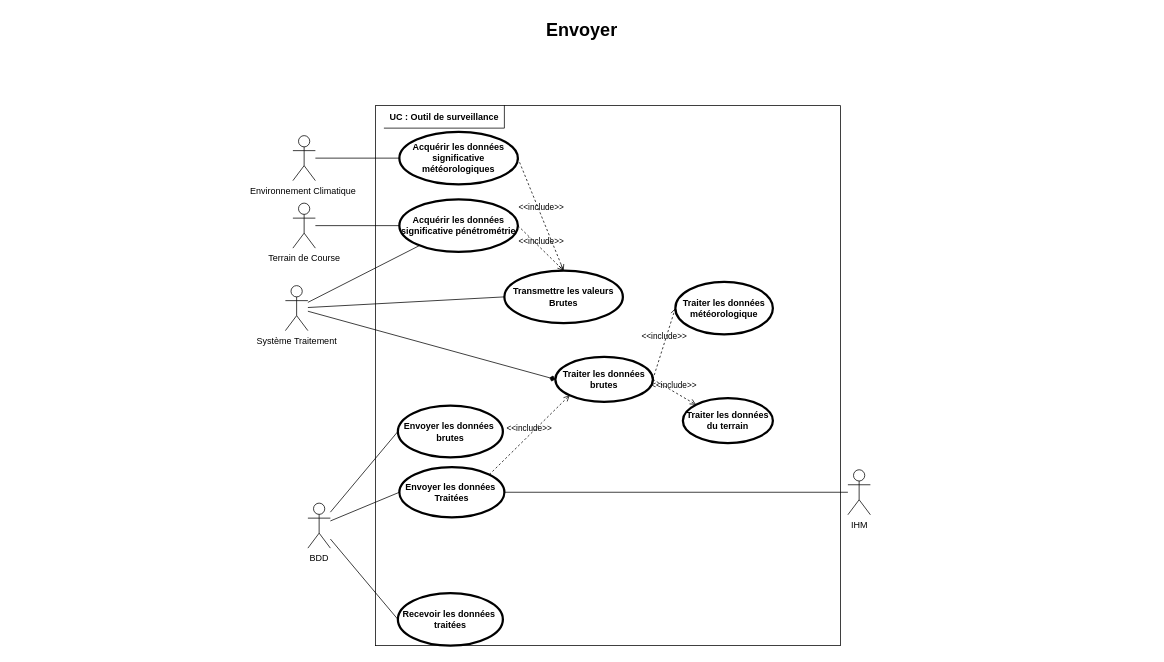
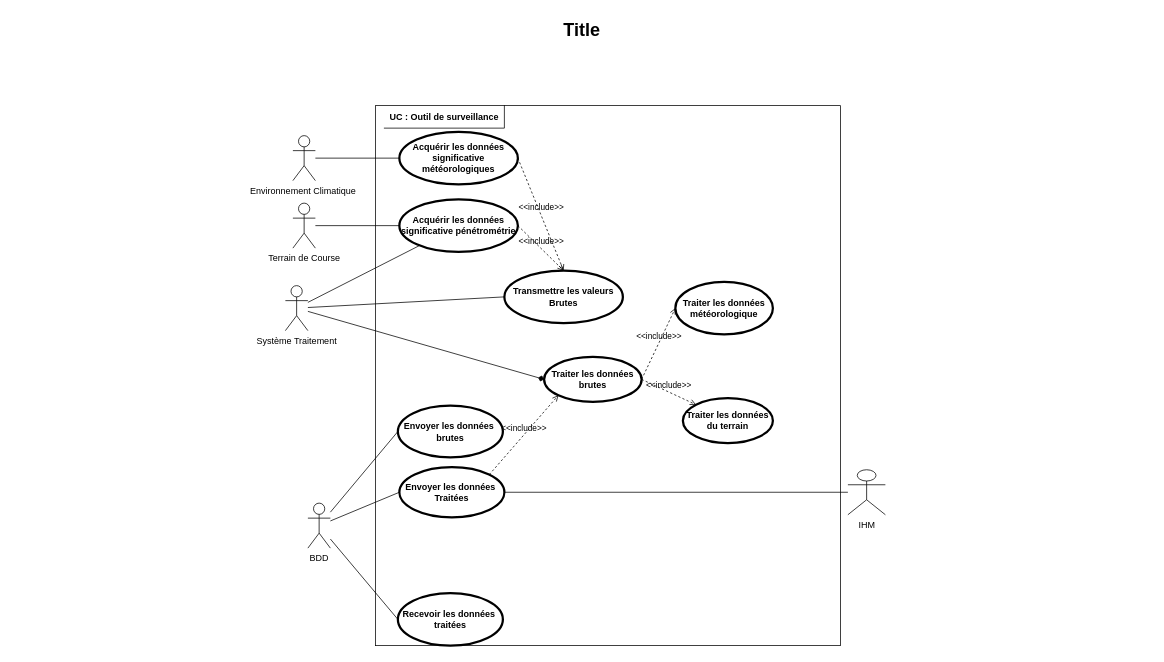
- <mxCell id="2" value="Envoyer" style="text;strokeColor=none;fillColor=none;html=1;fontSize=24;fontStyle=1;verticalAlign=middle;align=center;" parent="1" vertex="1"><mxGeometry x="20" y="20" width="1510" height="40" as="geometry" /></mxCell>
+ <mxCell id="2" value="Title" style="text;strokeColor=none;fillColor=none;html=1;fontSize=24;fontStyle=1;verticalAlign=middle;align=center;" parent="1" vertex="1"><mxGeometry x="20" y="20" width="1510" height="40" as="geometry" /></mxCell>
- <mxCell id="8" value="Traiter les données brutes" style="shape=ellipse;html=1;strokeWidth=3;fontStyle=1;whiteSpace=wrap;align=center;perimeter=ellipsePerimeter;" vertex="1" parent="1"><mxGeometry x="740" y="475" width="130" height="60" as="geometry" /></mxCell>
+ <mxCell id="8" value="Traiter les données brutes" style="shape=ellipse;html=1;strokeWidth=3;fontStyle=1;whiteSpace=wrap;align=center;perimeter=ellipsePerimeter;" vertex="1" parent="1"><mxGeometry x="725" y="475" width="130" height="60" as="geometry" /></mxCell>
- <mxCell id="25" value="IHM" style="shape=umlActor;verticalLabelPosition=bottom;verticalAlign=top;html=1;outlineConnect=0;" vertex="1" parent="1"><mxGeometry x="1130" y="625.5" width="30" height="60" as="geometry" /></mxCell>
+ <mxCell id="25" value="IHM" style="shape=umlActor;verticalLabelPosition=bottom;verticalAlign=top;html=1;outlineConnect=0;" vertex="1" parent="1"><mxGeometry x="1130" y="625.5" width="50" height="60" as="geometry" /></mxCell>
